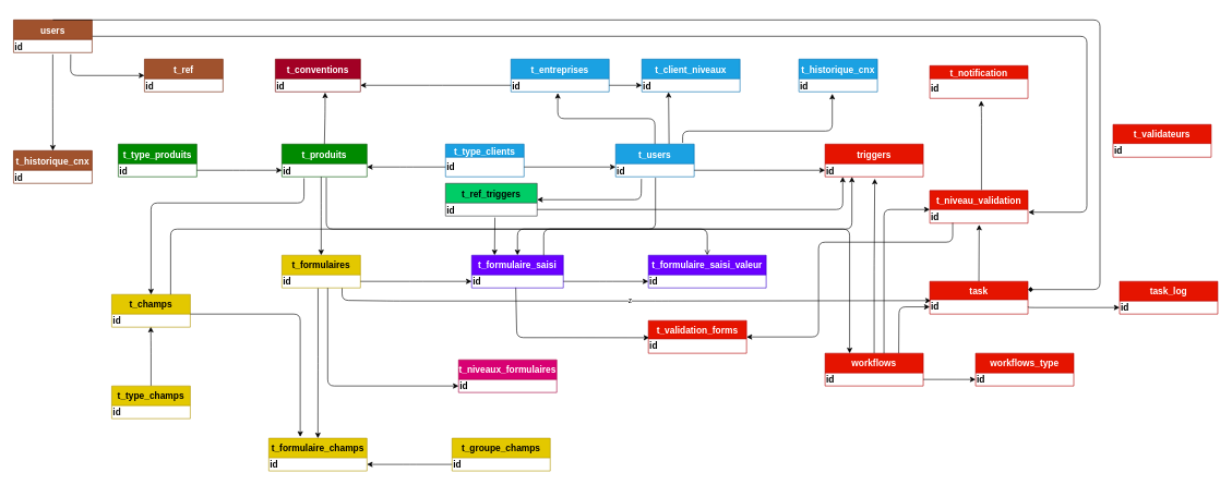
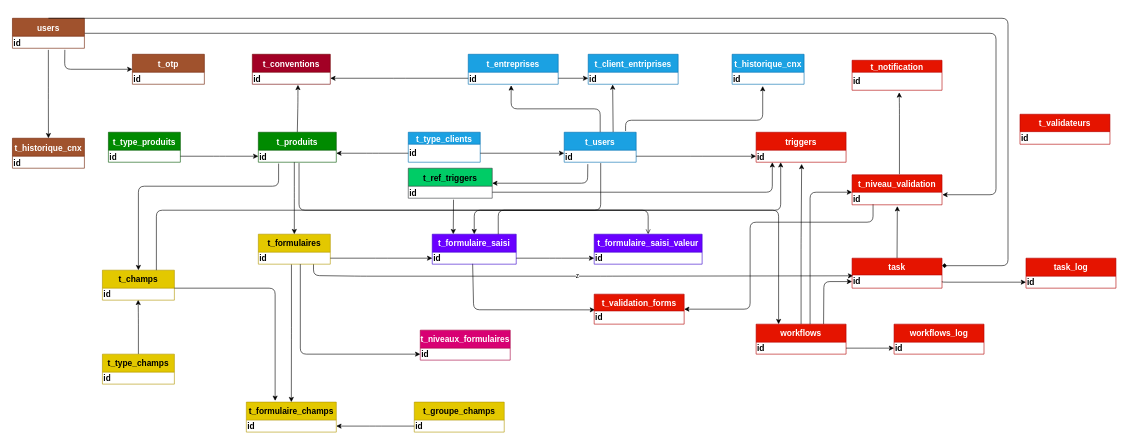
- <mxCell id="123" value="t_ref" style="shape=table;startSize=30;container=1;collapsible=0;childLayout=tableLayout;fontStyle=1;align=center;pointerEvents=1;rounded=0;shadow=0;sketch=0;fontSize=14;fontColor=#ffffff;strokeColor=#6D1F00;strokeWidth=1;fillColor=#a0522d;" parent="1" vertex="1"><mxGeometry x="220" y="90" width="120" height="50" as="geometry" /></mxCell>
+ <mxCell id="123" value="t_otp" style="shape=table;startSize=30;container=1;collapsible=0;childLayout=tableLayout;fontStyle=1;align=center;pointerEvents=1;rounded=0;shadow=0;sketch=0;fontSize=14;fontColor=#ffffff;strokeColor=#6D1F00;strokeWidth=1;fillColor=#a0522d;" parent="1" vertex="1"><mxGeometry x="220" y="90" width="120" height="50" as="geometry" /></mxCell>
- <mxCell id="119" value="t_client_niveaux" style="shape=table;startSize=30;container=1;collapsible=0;childLayout=tableLayout;fontStyle=1;align=center;pointerEvents=1;rounded=0;shadow=0;sketch=0;fontSize=14;fontColor=#ffffff;strokeColor=#006EAF;strokeWidth=1;fillColor=#1ba1e2;" parent="1" vertex="1"><mxGeometry x="980" y="90" width="150" height="50" as="geometry" /></mxCell>
+ <mxCell id="119" value="t_client_entriprises" style="shape=table;startSize=30;container=1;collapsible=0;childLayout=tableLayout;fontStyle=1;align=center;pointerEvents=1;rounded=0;shadow=0;sketch=0;fontSize=14;fontColor=#ffffff;strokeColor=#006EAF;strokeWidth=1;fillColor=#1ba1e2;" parent="1" vertex="1"><mxGeometry x="980" y="90" width="150" height="50" as="geometry" /></mxCell>
- <mxCell id="77" value="workflows_type" style="shape=table;startSize=30;container=1;collapsible=0;childLayout=tableLayout;fontStyle=1;align=center;pointerEvents=1;rounded=0;shadow=0;sketch=0;fontSize=14;fontColor=#ffffff;strokeColor=#B20000;strokeWidth=1;fillColor=#e51400;" parent="1" vertex="1"><mxGeometry x="1490" y="540" width="150" height="50" as="geometry" /></mxCell>
+ <mxCell id="77" value="workflows_log" style="shape=table;startSize=30;container=1;collapsible=0;childLayout=tableLayout;fontStyle=1;align=center;pointerEvents=1;rounded=0;shadow=0;sketch=0;fontSize=14;fontColor=#ffffff;strokeColor=#B20000;strokeWidth=1;fillColor=#e51400;" parent="1" vertex="1"><mxGeometry x="1490" y="540" width="150" height="50" as="geometry" /></mxCell>
